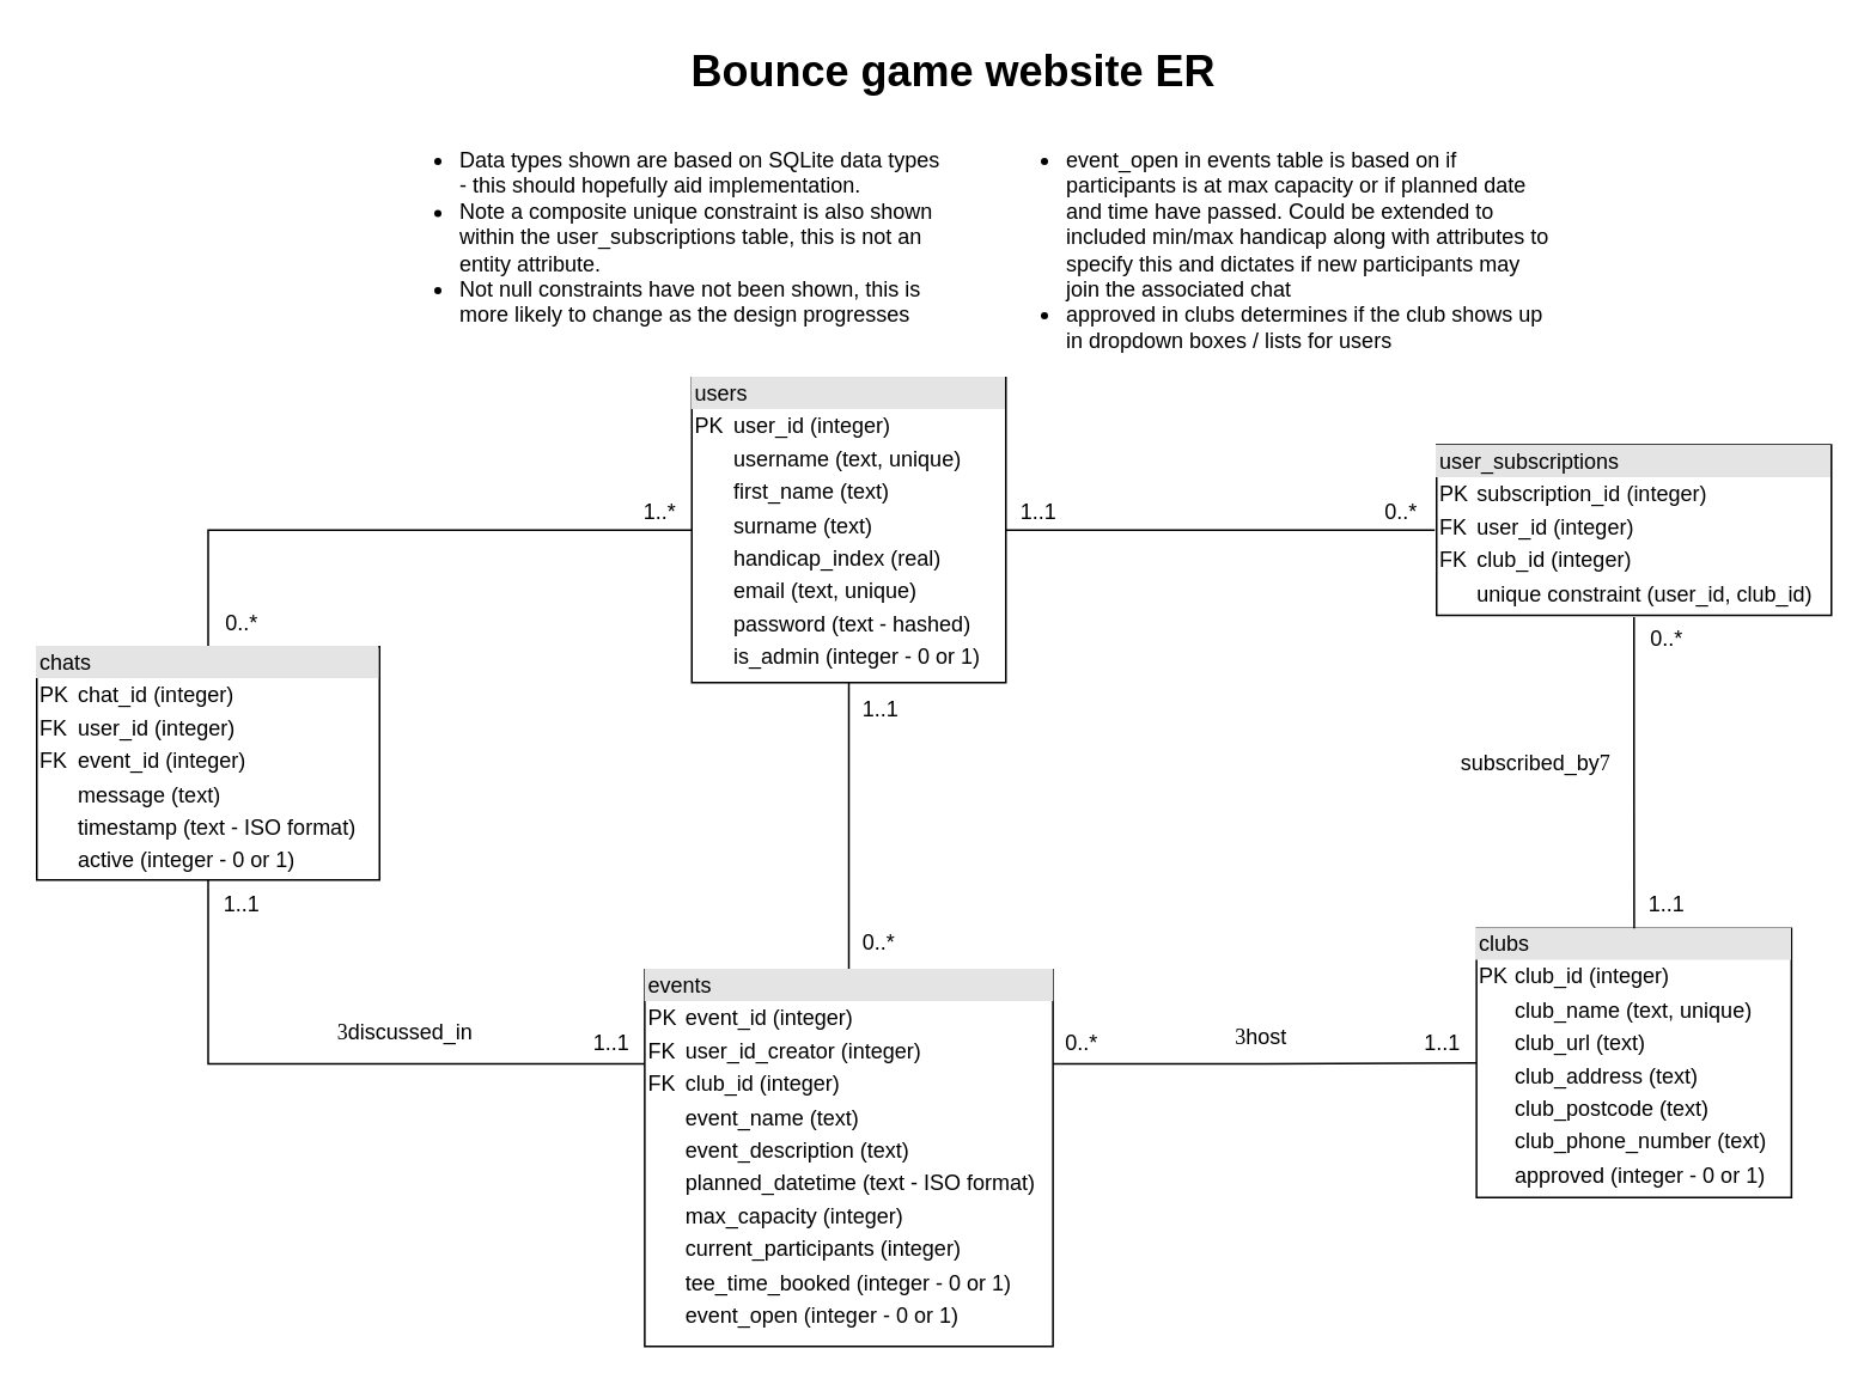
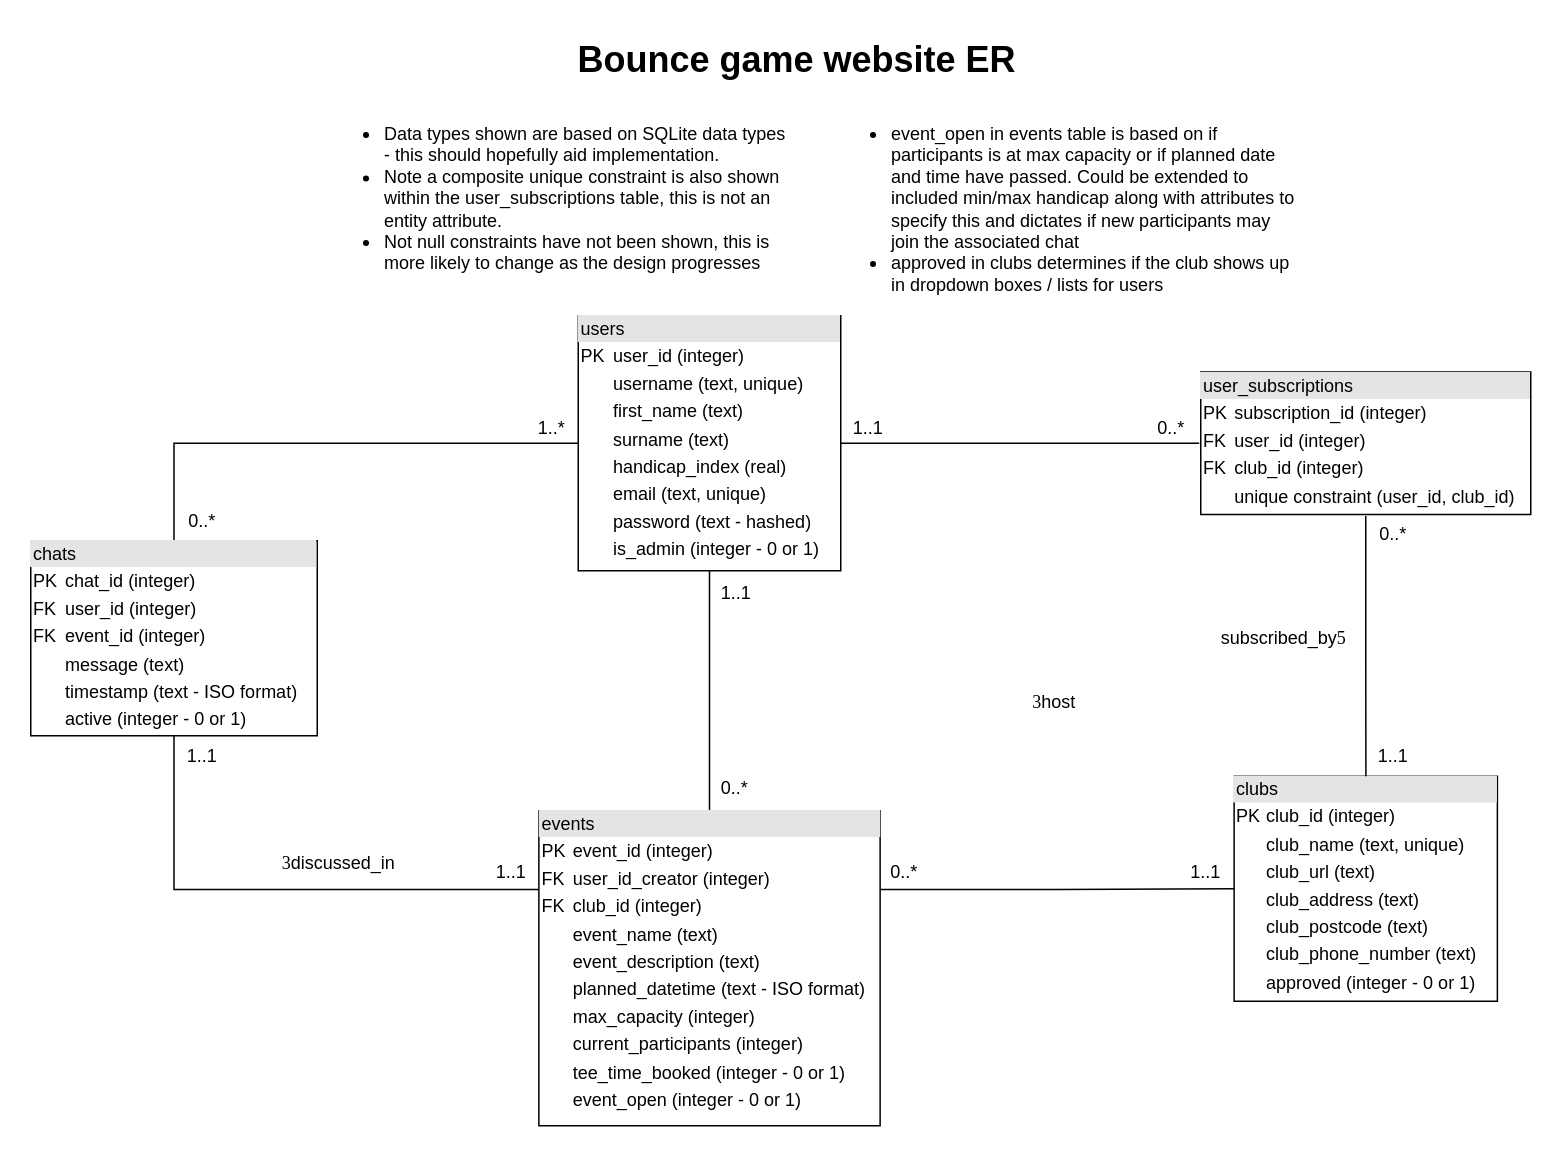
- <mxCell id="22" value="subscribed_by&lt;span style=&quot;font-family: &amp;quot;webdings&amp;quot;&quot;&gt;7&lt;/span&gt;" style="text;html=1;align=center;verticalAlign=middle;resizable=0;points=[];autosize=1;strokeColor=none;" vertex="1" parent="1"><mxGeometry x="800" y="410" width="110" height="30" as="geometry" /></mxCell>
+ <mxCell id="22" value="subscribed_by&lt;span style=&quot;font-family: &amp;quot;webdings&amp;quot;&quot;&gt;5&lt;/span&gt;" style="text;html=1;align=center;verticalAlign=middle;resizable=0;points=[];autosize=1;strokeColor=none;" vertex="1" parent="1"><mxGeometry x="800" y="410" width="110" height="30" as="geometry" /></mxCell>
- <mxCell id="23" value="&lt;font face=&quot;webdings&quot;&gt;3&lt;/font&gt;host" style="text;html=1;align=center;verticalAlign=middle;resizable=0;points=[];autosize=1;strokeColor=none;" vertex="1" parent="1"><mxGeometry x="672" y="563" width="60" height="30" as="geometry" /></mxCell>
+ <mxCell id="23" value="&lt;font face=&quot;webdings&quot;&gt;3&lt;/font&gt;host" style="text;html=1;align=center;verticalAlign=middle;resizable=0;points=[];autosize=1;strokeColor=none;" vertex="1" parent="1"><mxGeometry x="672" y="453" width="60" height="30" as="geometry" /></mxCell>
